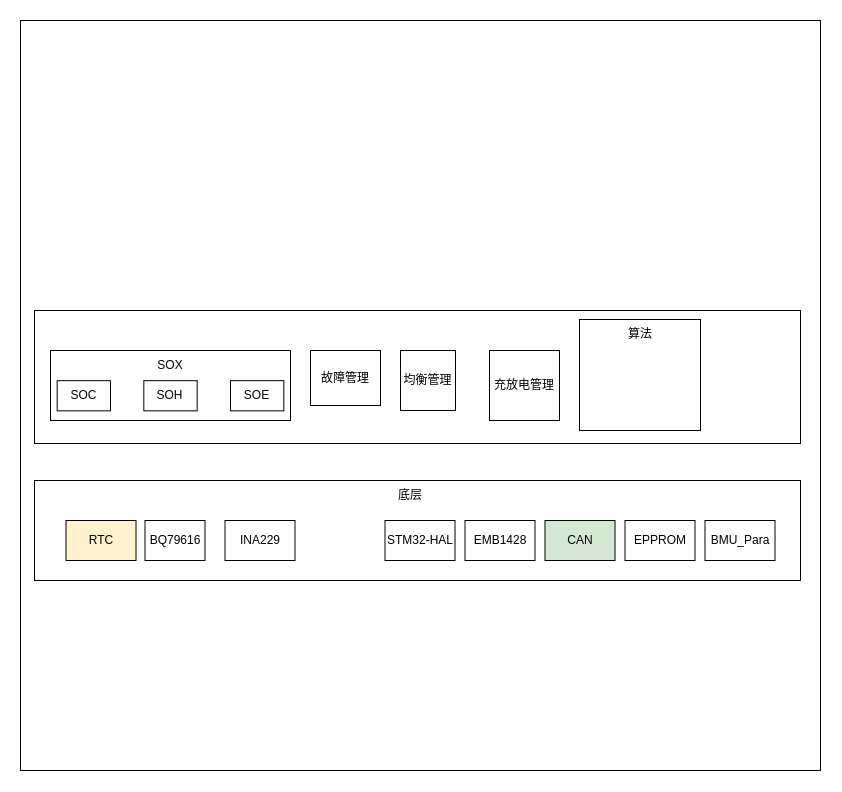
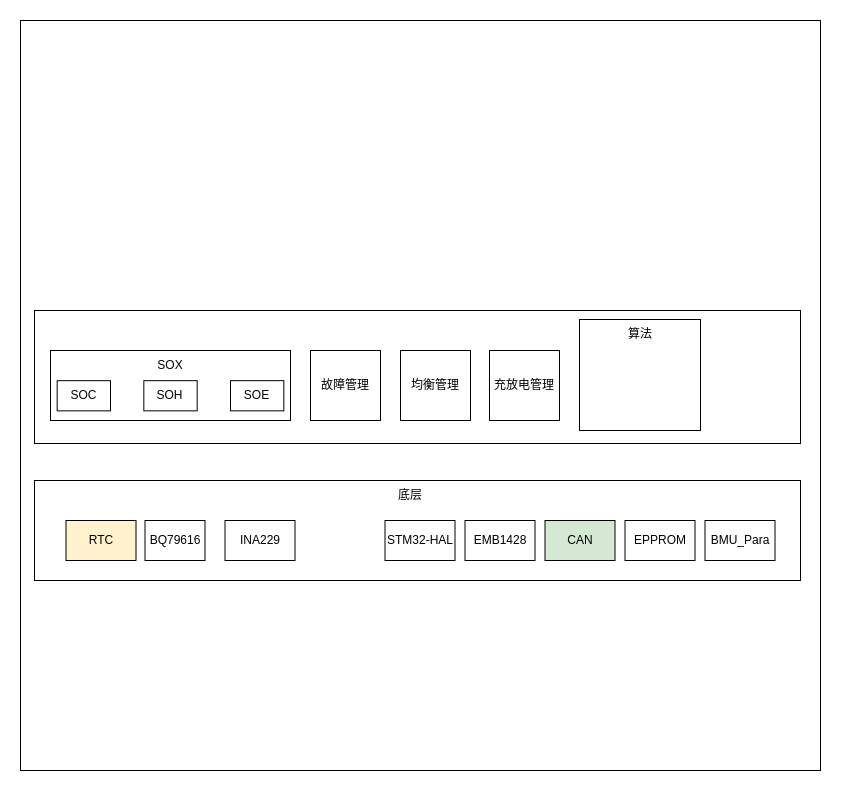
- <mxCell id="19" value="故障管理" style="rounded=0;whiteSpace=wrap;html=1;" vertex="1" parent="1"><mxGeometry x="310" y="350" width="70" height="55" as="geometry" /></mxCell>
+ <mxCell id="19" value="故障管理" style="rounded=0;whiteSpace=wrap;html=1;" vertex="1" parent="1"><mxGeometry x="310" y="350" width="70" height="70" as="geometry" /></mxCell>
- <mxCell id="20" value="均衡管理" style="rounded=0;whiteSpace=wrap;html=1;" vertex="1" parent="1"><mxGeometry x="400" y="350" width="55" height="60" as="geometry" /></mxCell>
+ <mxCell id="20" value="均衡管理" style="rounded=0;whiteSpace=wrap;html=1;" vertex="1" parent="1"><mxGeometry x="400" y="350" width="70" height="70" as="geometry" /></mxCell>
